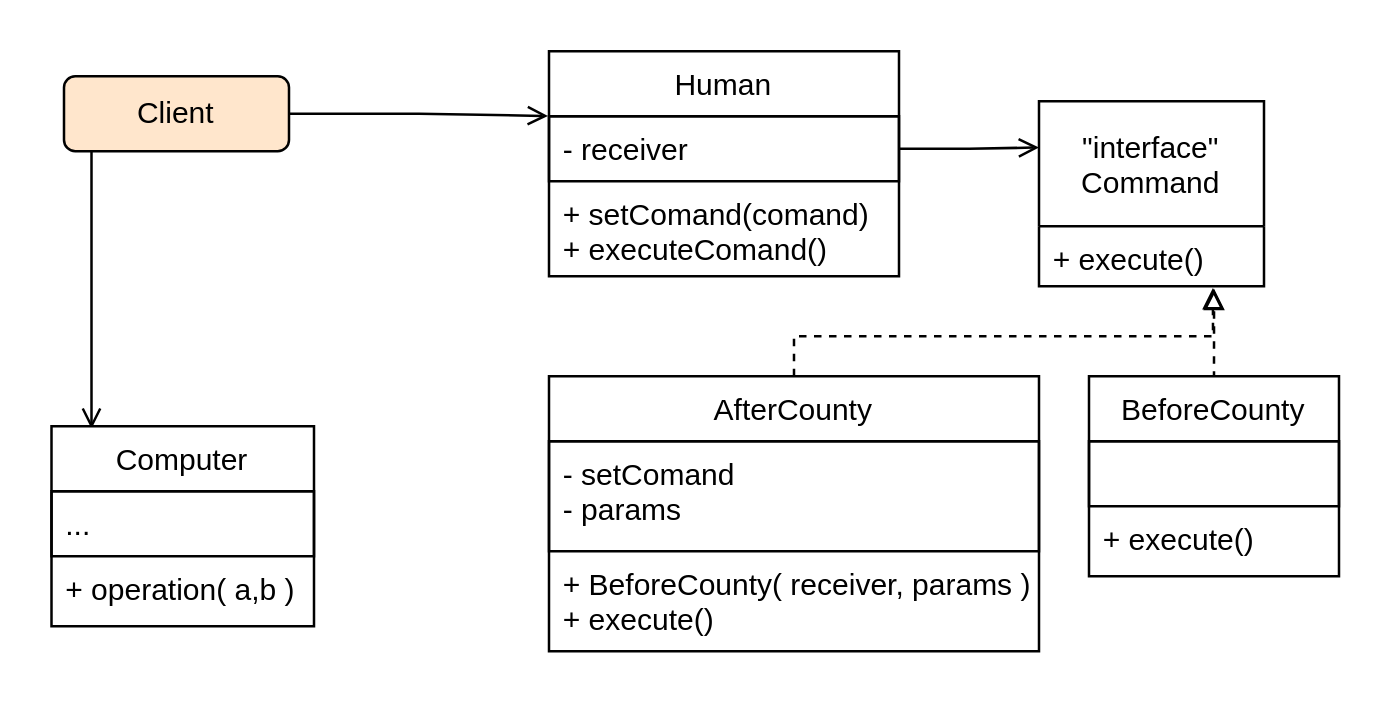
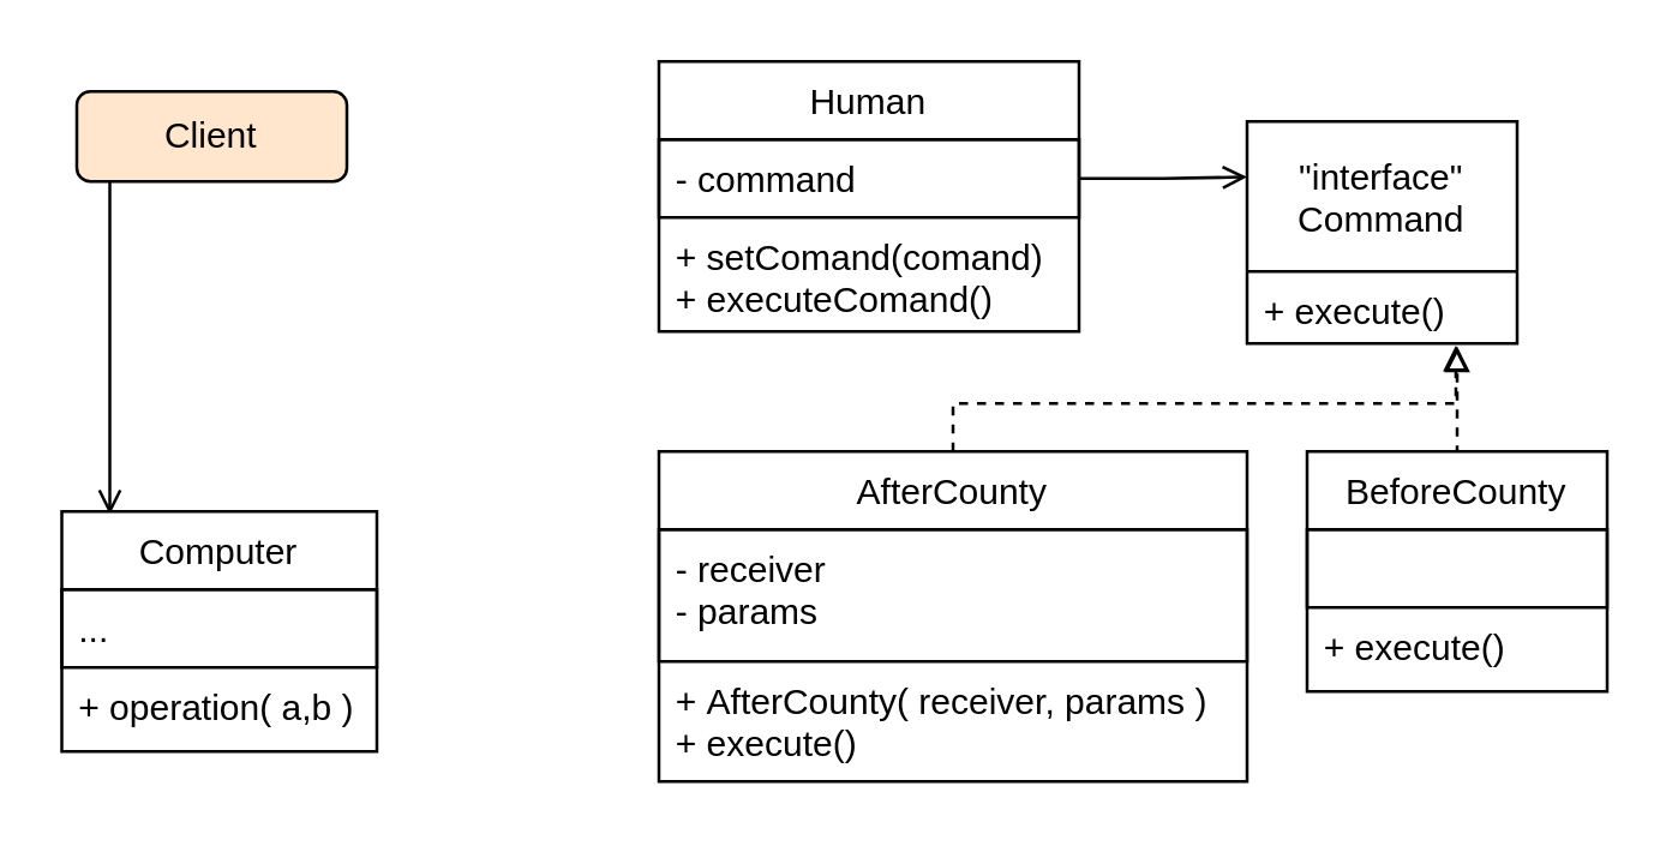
- <mxCell id="2" style="edgeStyle=orthogonalEdgeStyle;rounded=0;orthogonalLoop=1;jettySize=auto;html=1;entryX=-0.003;entryY=0.288;entryDx=0;entryDy=0;entryPerimeter=0;endArrow=open;endFill=0;" edge="1" parent="1" source="4" target="5"><mxGeometry relative="1" as="geometry" /></mxCell>
- <mxCell id="6" value="- receiver" style="text;strokeColor=#000000;fillColor=none;align=left;verticalAlign=top;spacingLeft=4;spacingRight=4;overflow=hidden;rotatable=0;points=[[0,0.5],[1,0.5]];portConstraint=eastwest;" vertex="1" parent="5"><mxGeometry y="26" width="140" height="26" as="geometry" /></mxCell>
+ <mxCell id="6" value="- command" style="text;strokeColor=#000000;fillColor=none;align=left;verticalAlign=top;spacingLeft=4;spacingRight=4;overflow=hidden;rotatable=0;points=[[0,0.5],[1,0.5]];portConstraint=eastwest;" vertex="1" parent="5"><mxGeometry y="26" width="140" height="26" as="geometry" /></mxCell>
- <mxCell id="17" value="- setComand&#10;- params" style="text;strokeColor=#000000;fillColor=none;align=left;verticalAlign=top;spacingLeft=4;spacingRight=4;overflow=hidden;rotatable=0;points=[[0,0.5],[1,0.5]];portConstraint=eastwest;" vertex="1" parent="16"><mxGeometry y="26" width="196" height="44" as="geometry" /></mxCell>
+ <mxCell id="17" value="- receiver&#10;- params" style="text;strokeColor=#000000;fillColor=none;align=left;verticalAlign=top;spacingLeft=4;spacingRight=4;overflow=hidden;rotatable=0;points=[[0,0.5],[1,0.5]];portConstraint=eastwest;" vertex="1" parent="16"><mxGeometry y="26" width="196" height="44" as="geometry" /></mxCell>
- <mxCell id="18" value="+ BeforeСounty( receiver, params )&#10;+ execute()" style="text;strokeColor=none;fillColor=none;align=left;verticalAlign=top;spacingLeft=4;spacingRight=4;overflow=hidden;rotatable=0;points=[[0,0.5],[1,0.5]];portConstraint=eastwest;" vertex="1" parent="16"><mxGeometry y="70" width="196" height="40" as="geometry" /></mxCell>
+ <mxCell id="18" value="+ AfterСounty( receiver, params )&#10;+ execute()" style="text;strokeColor=none;fillColor=none;align=left;verticalAlign=top;spacingLeft=4;spacingRight=4;overflow=hidden;rotatable=0;points=[[0,0.5],[1,0.5]];portConstraint=eastwest;" vertex="1" parent="16"><mxGeometry y="70" width="196" height="40" as="geometry" /></mxCell>
